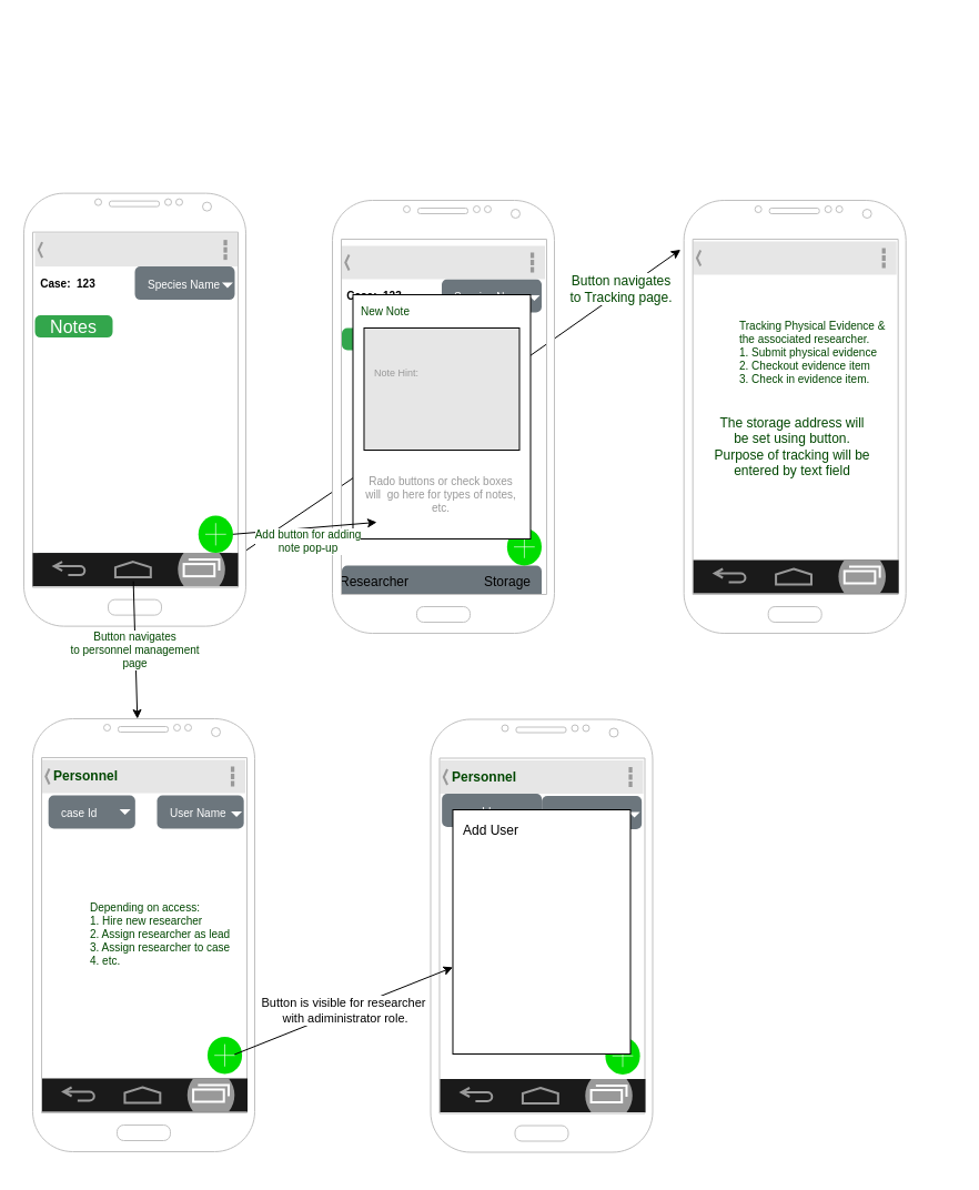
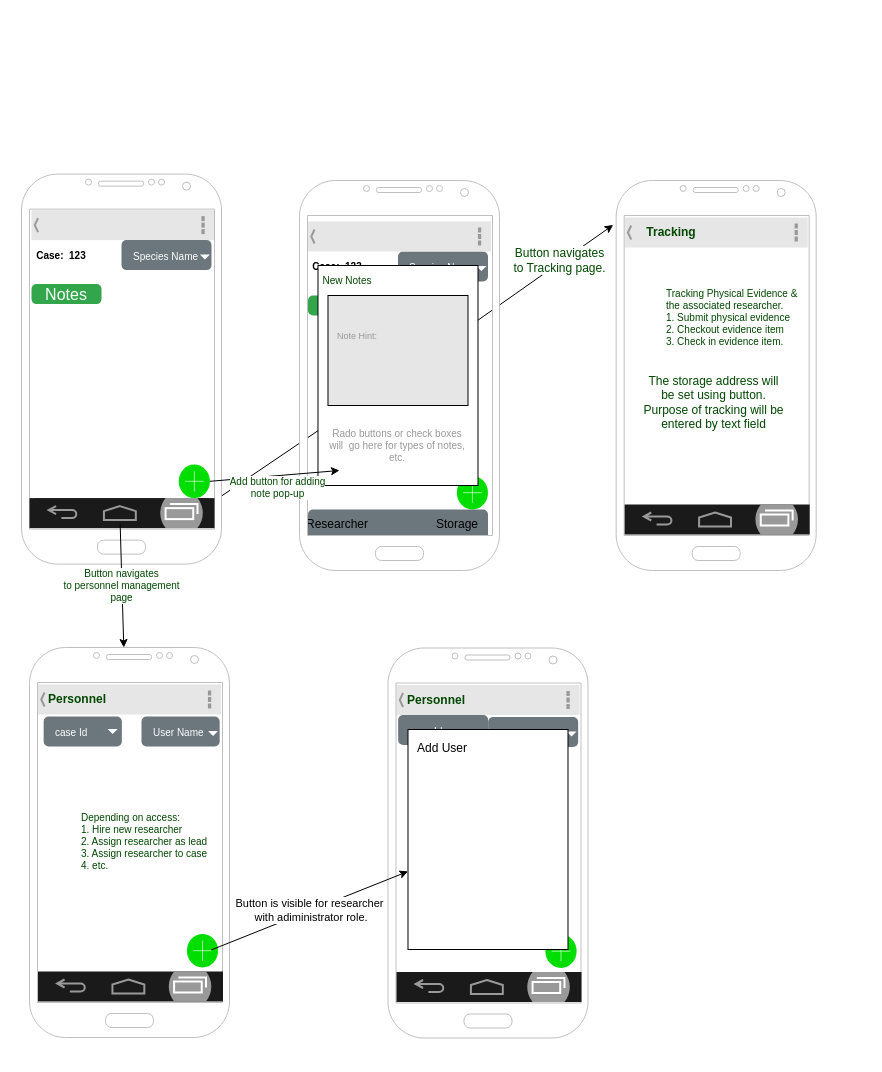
+ <mxCell id="17" value="&lt;span style=&quot;font-size: 12px&quot;&gt;&lt;b&gt;Tracking&lt;/b&gt;&lt;/span&gt;" style="text;html=1;strokeColor=none;fillColor=none;align=center;verticalAlign=middle;whiteSpace=wrap;rounded=0;labelBackgroundColor=none;fontSize=10;fontColor=#004700;container=0;" parent="4" vertex="1"><mxGeometry x="619.66" y="197" width="60" height="30" as="geometry" /></mxCell>
- <mxCell id="55" value="&lt;font color=&quot;#004700&quot;&gt;New Note&lt;/font&gt;" style="text;html=1;strokeColor=none;fillColor=none;align=center;verticalAlign=middle;whiteSpace=wrap;rounded=0;labelBackgroundColor=none;fontSize=10;fontColor=#999999;container=0;" parent="4" vertex="1"><mxGeometry x="296.49" y="245" width="60" height="30" as="geometry" /></mxCell>
+ <mxCell id="55" value="&lt;font color=&quot;#004700&quot;&gt;New Notes&lt;/font&gt;" style="text;html=1;strokeColor=none;fillColor=none;align=center;verticalAlign=middle;whiteSpace=wrap;rounded=0;labelBackgroundColor=none;fontSize=10;fontColor=#999999;container=0;" parent="4" vertex="1"><mxGeometry x="296.49" y="245" width="60" height="30" as="geometry" /></mxCell>
